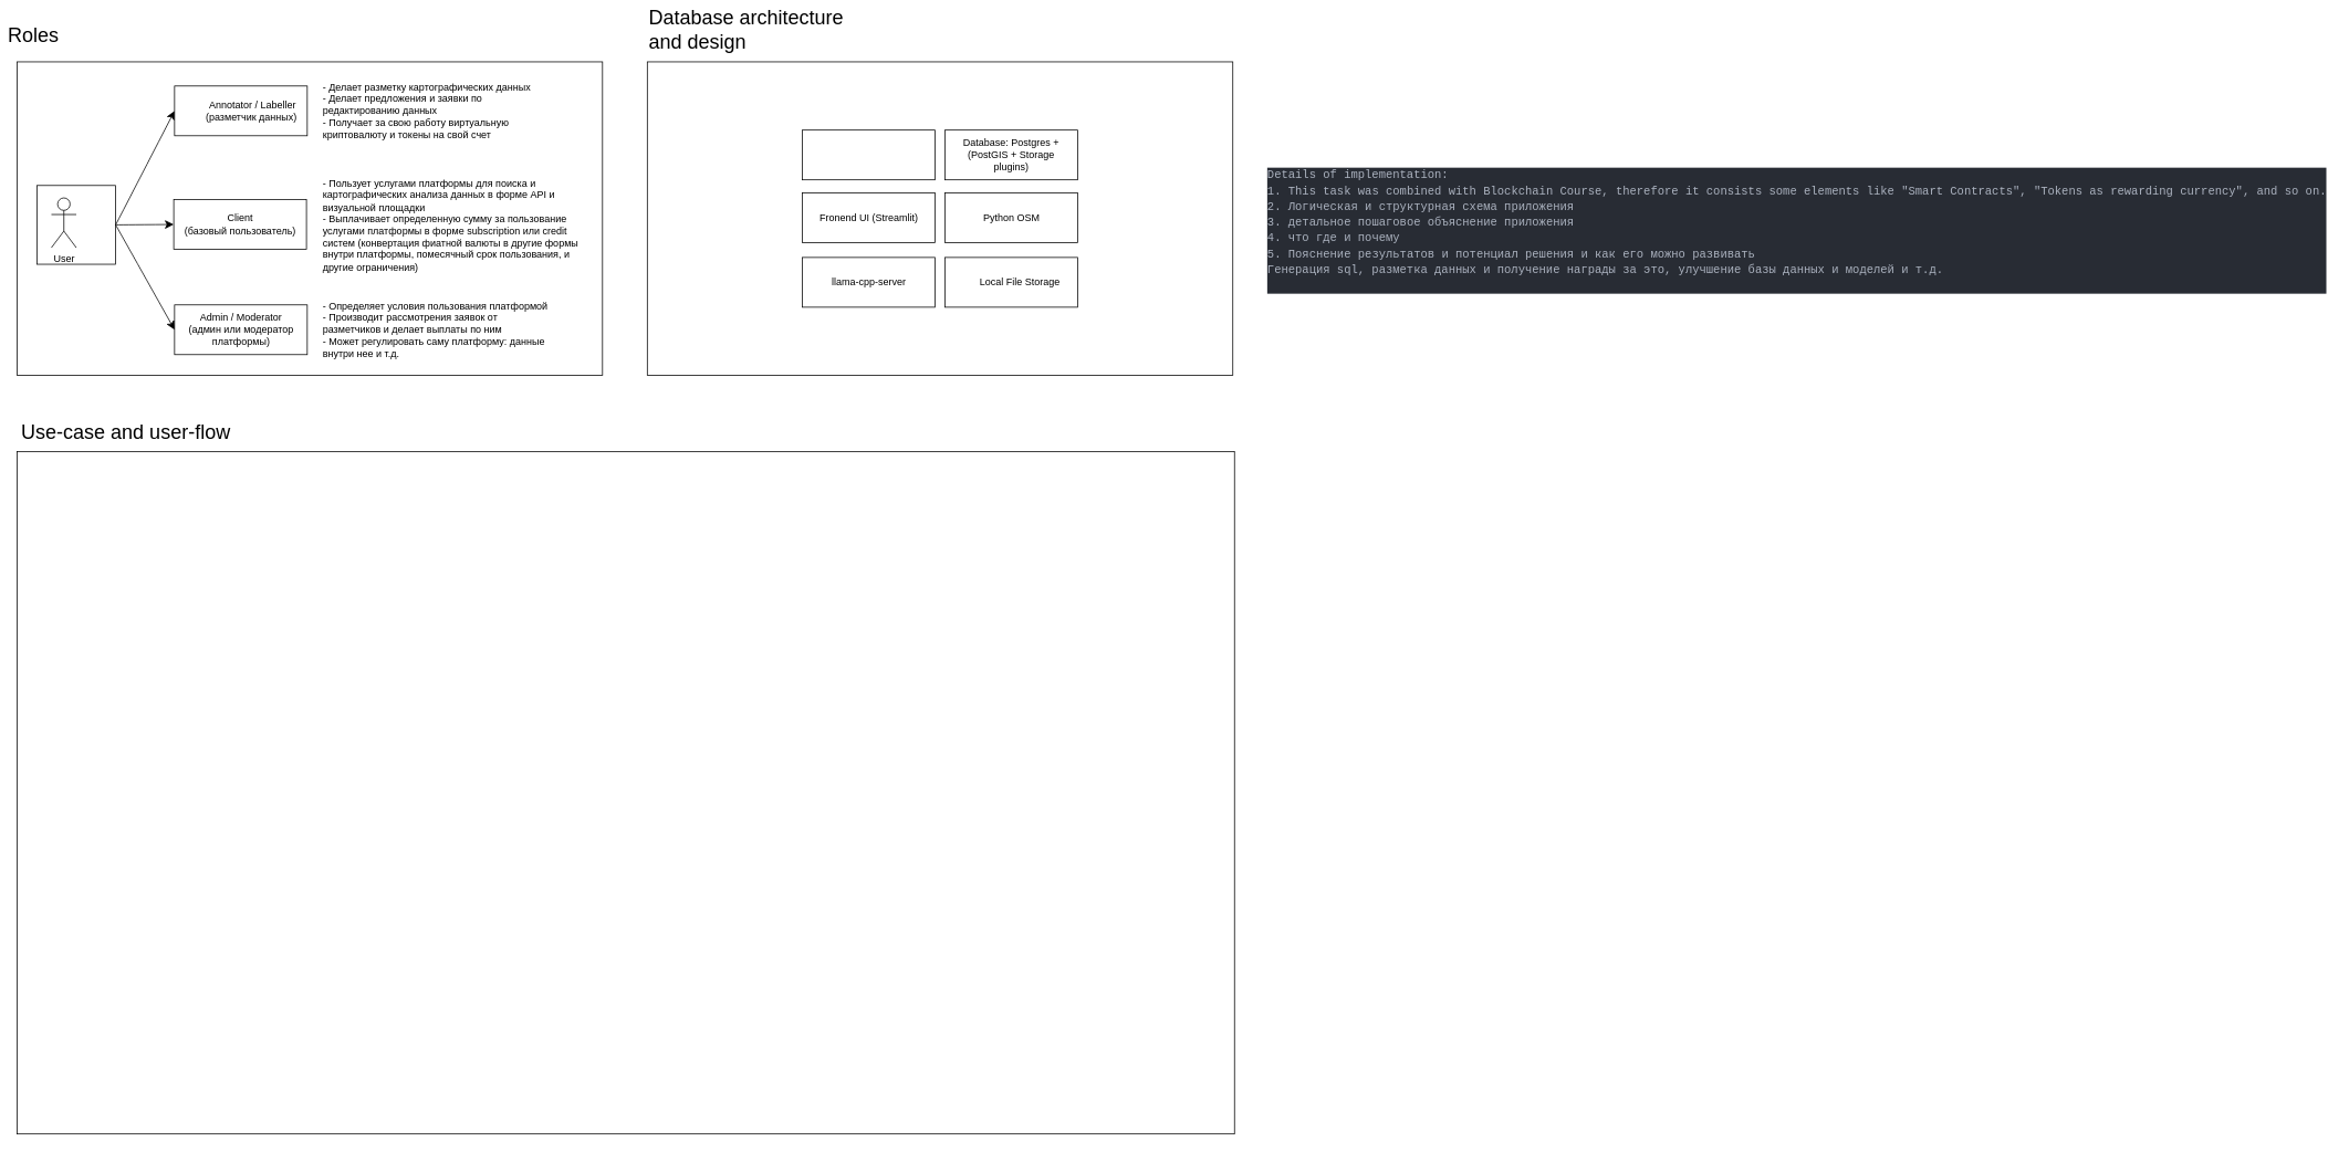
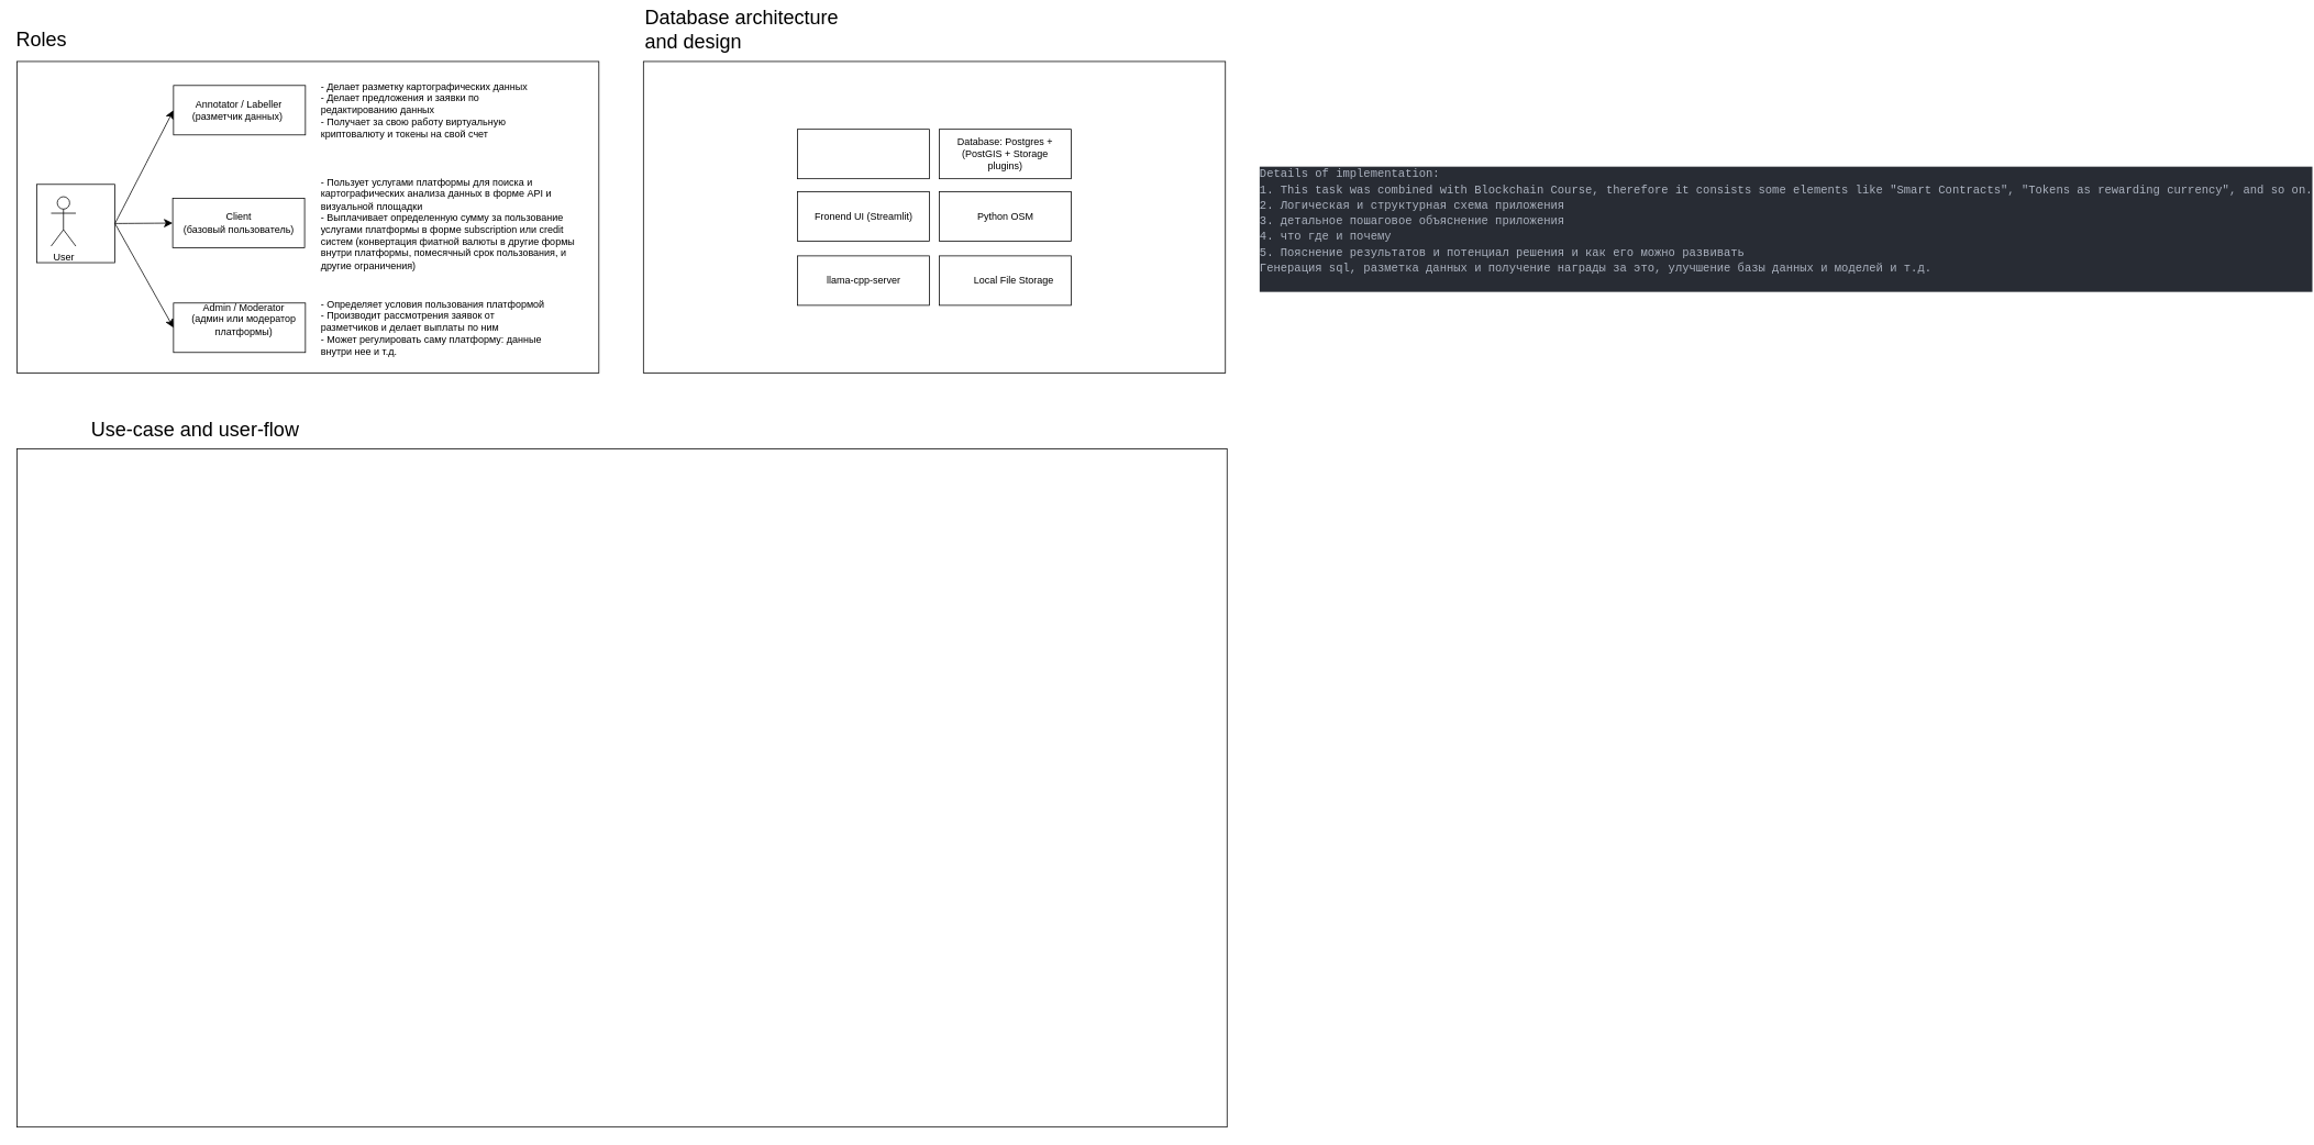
- <mxCell id="4" value="Roles" style="text;strokeColor=none;fillColor=none;html=1;align=center;verticalAlign=middle;whiteSpace=wrap;rounded=0;fontSize=24;" parent="1" vertex="1"><mxGeometry x="10" y="28" width="60" height="30" as="geometry" /></mxCell>
+ <mxCell id="4" value="Roles" style="text;strokeColor=none;fillColor=none;html=1;align=center;verticalAlign=middle;whiteSpace=wrap;rounded=0;fontSize=24;" parent="1" vertex="1"><mxGeometry x="20" y="33" width="60" height="30" as="geometry" /></mxCell>
- <mxCell id="9" value="Annotator /&amp;nbsp;Labeller&lt;div&gt;(разметчик данных)&amp;nbsp;&lt;/div&gt;" style="text;html=1;align=center;verticalAlign=middle;whiteSpace=wrap;rounded=0;" parent="1" vertex="1"><mxGeometry x="241.5" y="118" width="125" height="30" as="geometry" /></mxCell>
+ <mxCell id="9" value="Annotator /&amp;nbsp;Labeller&lt;div&gt;(разметчик данных)&amp;nbsp;&lt;/div&gt;" style="text;html=1;align=center;verticalAlign=middle;whiteSpace=wrap;rounded=0;" parent="1" vertex="1"><mxGeometry x="226.5" y="118" width="125" height="30" as="geometry" /></mxCell>
- <mxCell id="13" value="Admin / Moderator&lt;div&gt;(админ или модератор платформы)&lt;/div&gt;" style="text;html=1;align=center;verticalAlign=middle;whiteSpace=wrap;rounded=0;" parent="1" vertex="1"><mxGeometry x="217.75" y="382" width="144.5" height="30" as="geometry" /></mxCell>
+ <mxCell id="13" value="Admin / Moderator&lt;div&gt;(админ или модератор платформы)&lt;/div&gt;" style="text;html=1;align=center;verticalAlign=middle;whiteSpace=wrap;rounded=0;" parent="1" vertex="1"><mxGeometry x="222.75" y="372" width="144.5" height="30" as="geometry" /></mxCell>
- <mxCell id="19" value="Use-case and user-flow" style="text;strokeColor=none;fillColor=none;html=1;align=center;verticalAlign=middle;whiteSpace=wrap;rounded=0;fontSize=24;" parent="1" vertex="1"><mxGeometry x="20" y="506" width="263" height="30" as="geometry" /></mxCell>
+ <mxCell id="19" value="Use-case and user-flow" style="text;strokeColor=none;fillColor=none;html=1;align=center;verticalAlign=middle;whiteSpace=wrap;rounded=0;fontSize=24;" parent="1" vertex="1"><mxGeometry x="105" y="506" width="263" height="30" as="geometry" /></mxCell>
